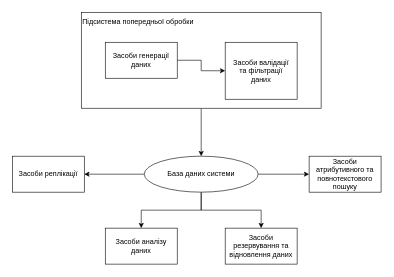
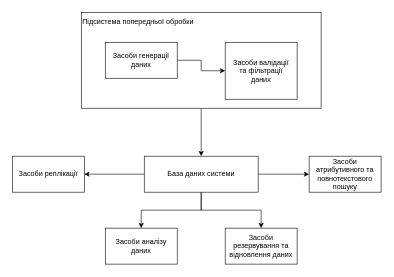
- <mxCell id="11" value="База даних системи" style="ellipse;whiteSpace=wrap;html=1;" vertex="1" parent="1"><mxGeometry x="240" y="260" width="190" height="60" as="geometry" /></mxCell>
+ <mxCell id="11" value="База даних системи" style="rounded=0;whiteSpace=wrap;html=1;" vertex="1" parent="1"><mxGeometry x="240" y="260" width="190" height="60" as="geometry" /></mxCell>
